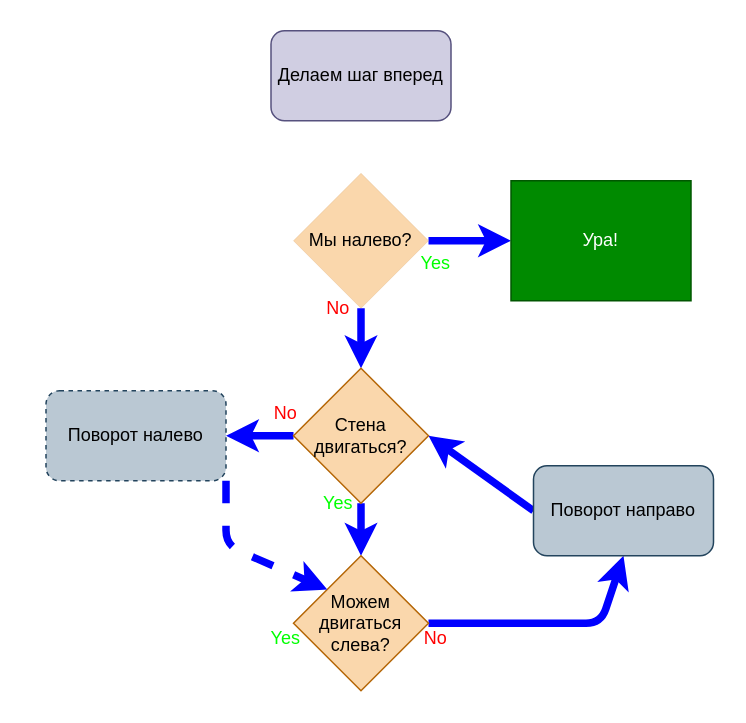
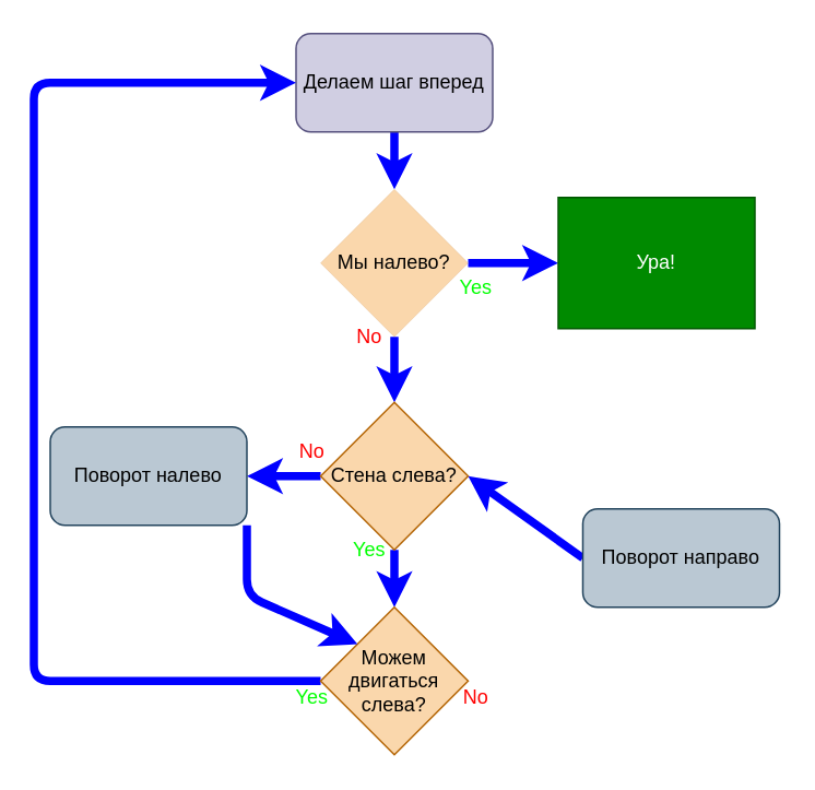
+ <mxCell id="2" style="edgeStyle=none;html=1;exitX=0.5;exitY=1;exitDx=0;exitDy=0;entryX=0.5;entryY=0;entryDx=0;entryDy=0;strokeColor=#0000FF;strokeWidth=5;" edge="1" parent="1" source="3" target="6"><mxGeometry relative="1" as="geometry" /></mxCell>
+ <mxCell id="10" style="edgeStyle=none;html=1;exitX=0;exitY=0.5;exitDx=0;exitDy=0;entryX=0;entryY=0.5;entryDx=0;entryDy=0;strokeColor=#0000FF;strokeWidth=5;" edge="1" parent="1" source="12" target="3"><mxGeometry relative="1" as="geometry"><Array as="points"><mxPoint x="20" y="415" /><mxPoint x="20" y="50" /></Array></mxGeometry></mxCell>
- <mxCell id="14" value="&lt;font color=&quot;#000000&quot;&gt;Поворот налево&lt;/font&gt;" style="rounded=1;whiteSpace=wrap;html=1;fillColor=#bac8d3;strokeColor=#23445d;dashed=1;" vertex="1" parent="1"><mxGeometry x="30" y="260" width="120" height="60" as="geometry" /></mxCell>
+ <mxCell id="14" value="&lt;font color=&quot;#000000&quot;&gt;Поворот налево&lt;/font&gt;" style="rounded=1;whiteSpace=wrap;html=1;fillColor=#bac8d3;strokeColor=#23445d;" vertex="1" parent="1"><mxGeometry x="30" y="260" width="120" height="60" as="geometry" /></mxCell>
- <mxCell id="9" value="&lt;font color=&quot;#000000&quot;&gt;Стена двигаться?&lt;/font&gt;" style="rhombus;whiteSpace=wrap;html=1;fillColor=#fad7ac;strokeColor=#b46504;" vertex="1" parent="1"><mxGeometry x="195" y="245" width="90" height="90" as="geometry" /></mxCell>
+ <mxCell id="9" value="&lt;font color=&quot;#000000&quot;&gt;Стена слева?&lt;/font&gt;" style="rhombus;whiteSpace=wrap;html=1;fillColor=#fad7ac;strokeColor=#b46504;" vertex="1" parent="1"><mxGeometry x="195" y="245" width="90" height="90" as="geometry" /></mxCell>
- <mxCell id="13" style="edgeStyle=none;html=1;exitX=1;exitY=1;exitDx=0;exitDy=0;entryX=0;entryY=0;entryDx=0;entryDy=0;strokeColor=#0000FF;strokeWidth=5;dashed=1;" edge="1" parent="1" source="14" target="12"><mxGeometry relative="1" as="geometry"><Array as="points"><mxPoint x="150" y="363" /></Array></mxGeometry></mxCell>
+ <mxCell id="13" style="edgeStyle=none;html=1;exitX=1;exitY=1;exitDx=0;exitDy=0;entryX=0;entryY=0;entryDx=0;entryDy=0;strokeColor=#0000FF;strokeWidth=5;" edge="1" parent="1" source="14" target="12"><mxGeometry relative="1" as="geometry"><Array as="points"><mxPoint x="150" y="363" /></Array></mxGeometry></mxCell>
- <mxCell id="11" style="edgeStyle=none;html=1;exitX=1;exitY=0.5;exitDx=0;exitDy=0;entryX=0.5;entryY=1;entryDx=0;entryDy=0;strokeColor=#0000FF;strokeWidth=5;" edge="1" parent="1" source="12" target="16"><mxGeometry relative="1" as="geometry"><Array as="points"><mxPoint x="400" y="415" /></Array></mxGeometry></mxCell>
